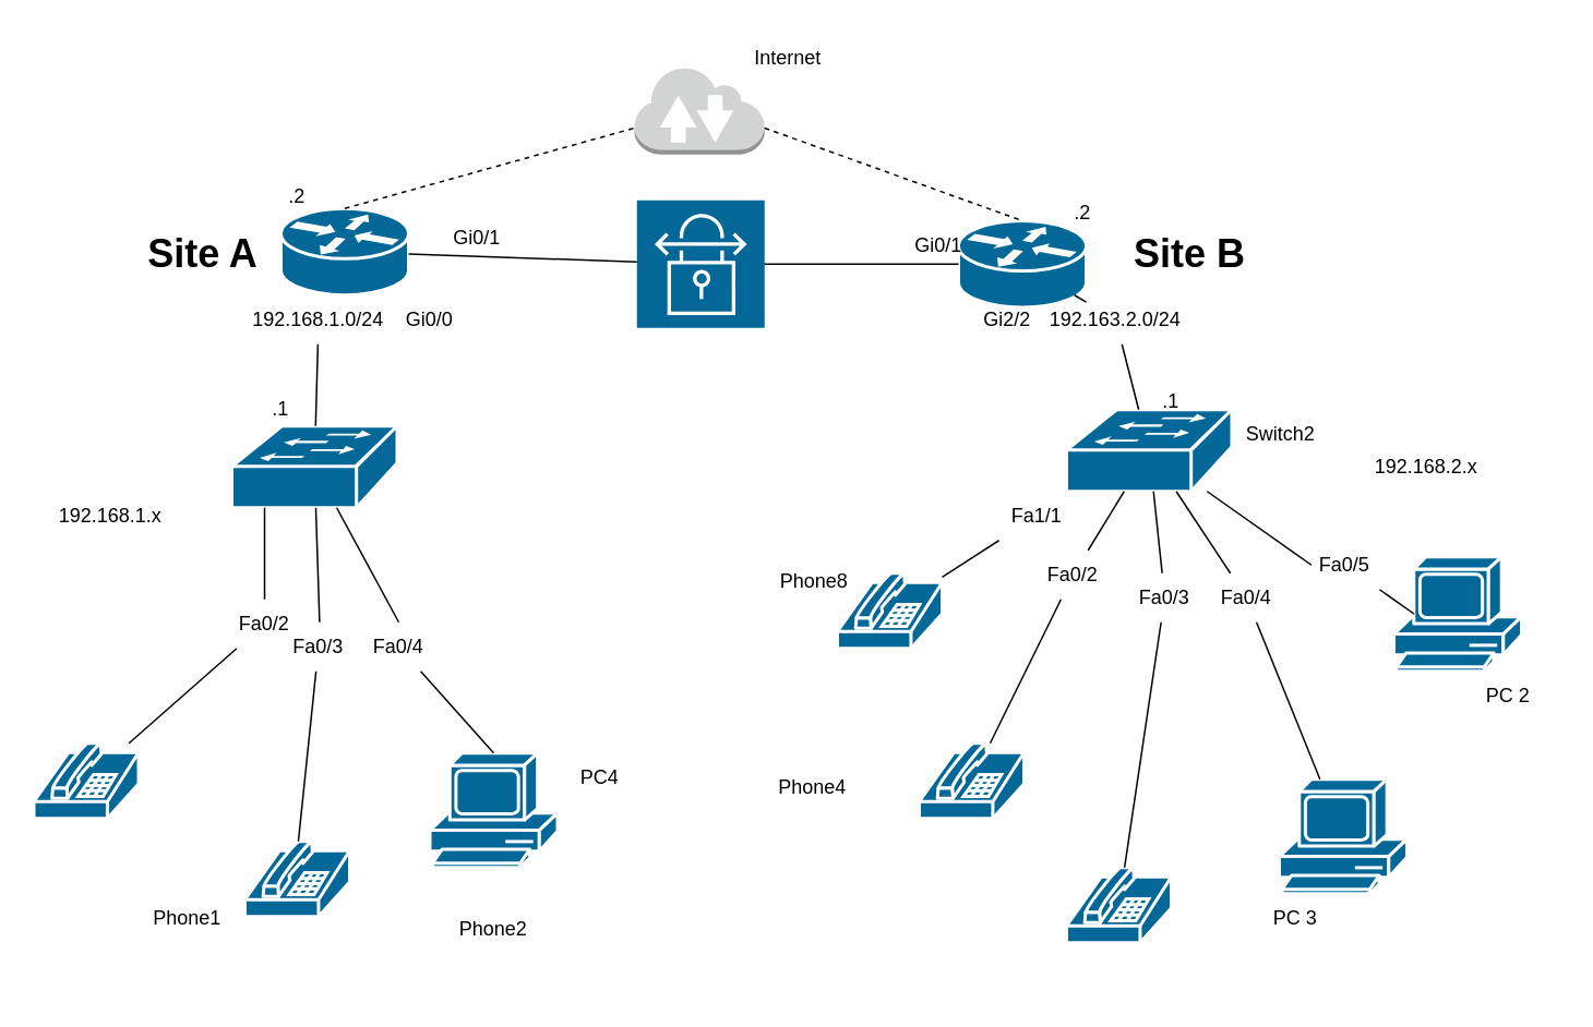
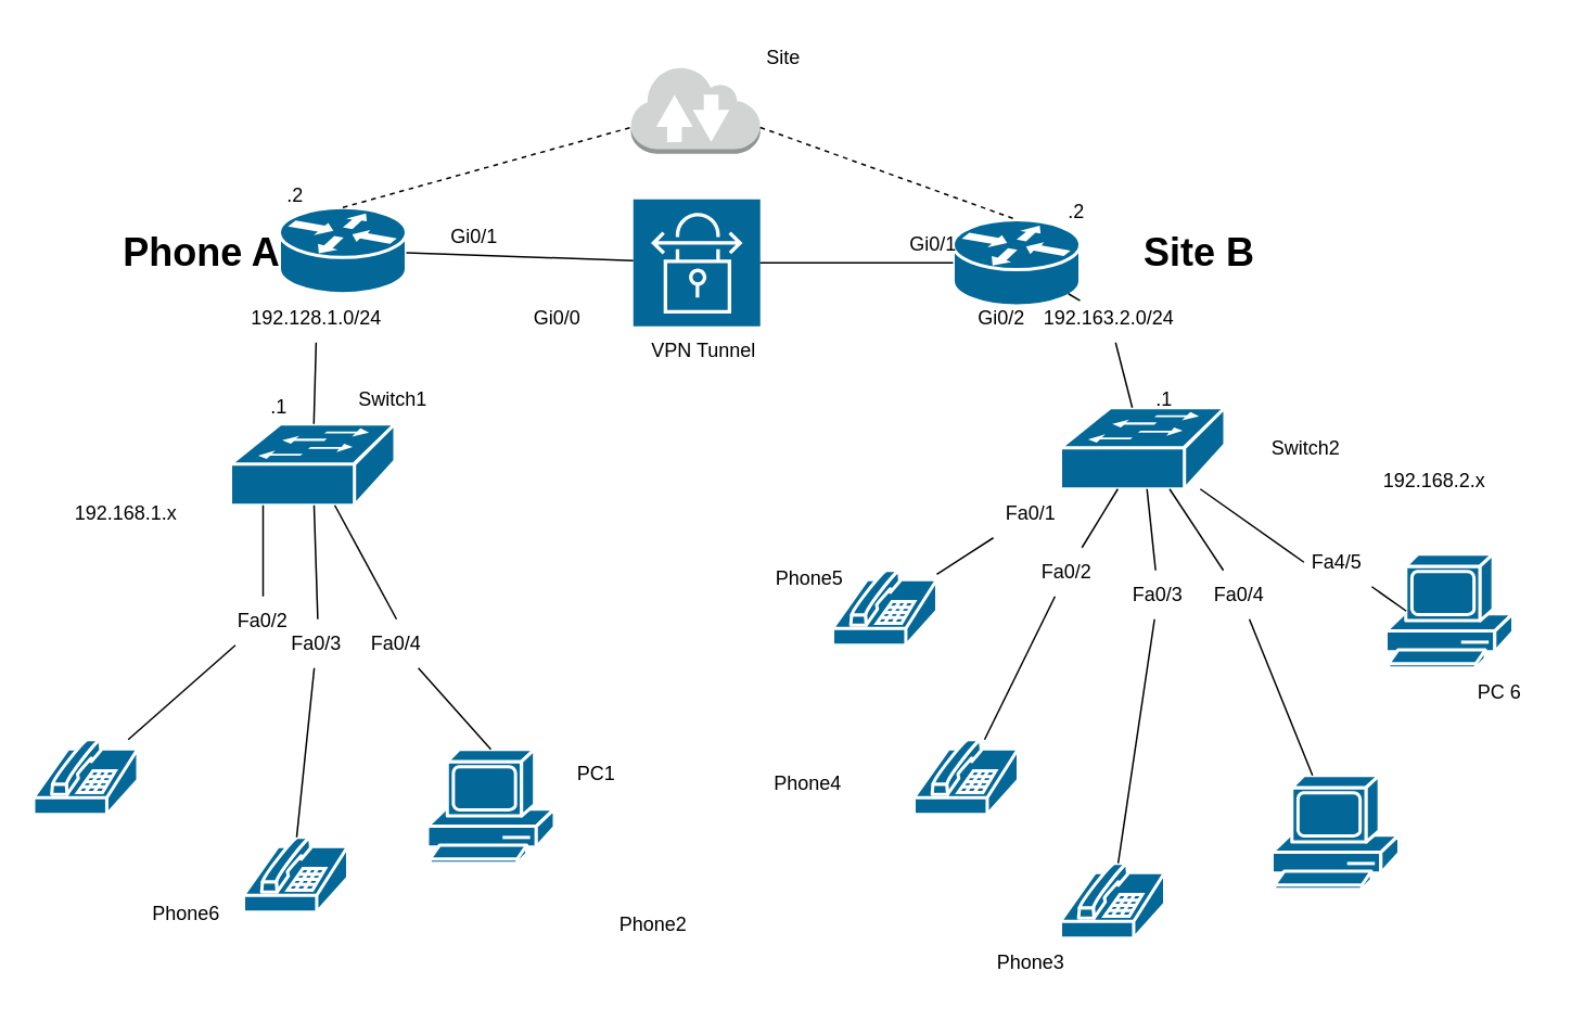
- <mxCell id="42" value="Internet" style="text;html=1;strokeColor=none;fillColor=none;align=center;verticalAlign=middle;whiteSpace=wrap;rounded=0;" vertex="1" parent="1"><mxGeometry x="451" y="20" width="60" height="30" as="geometry" /></mxCell>
+ <mxCell id="42" value="Site" style="text;html=1;strokeColor=none;fillColor=none;align=center;verticalAlign=middle;whiteSpace=wrap;rounded=0;" vertex="1" parent="1"><mxGeometry x="451" y="20" width="60" height="30" as="geometry" /></mxCell>
- <mxCell id="5" value="Site A" style="text;strokeColor=none;fillColor=none;html=1;fontSize=24;fontStyle=1;verticalAlign=middle;align=center;" vertex="1" parent="1"><mxGeometry x="61" y="150" width="124" height="10" as="geometry" /></mxCell>
+ <mxCell id="5" value="Phone A" style="text;strokeColor=none;fillColor=none;html=1;fontSize=24;fontStyle=1;verticalAlign=middle;align=center;" vertex="1" parent="1"><mxGeometry x="61" y="150" width="124" height="10" as="geometry" /></mxCell>
- <mxCell id="6" value="Site B" style="text;strokeColor=none;fillColor=none;html=1;fontSize=24;fontStyle=1;verticalAlign=middle;align=center;" vertex="1" parent="1"><mxGeometry x="691" y="145" width="70" height="20" as="geometry" /></mxCell>
+ <mxCell id="6" value="Site B" style="text;strokeColor=none;fillColor=none;html=1;fontSize=24;fontStyle=1;verticalAlign=middle;align=center;" vertex="1" parent="1"><mxGeometry x="701" y="145" width="70" height="20" as="geometry" /></mxCell>
- <mxCell id="65" value="192.168.1.0/24" style="text;html=1;strokeColor=none;fillColor=none;align=center;verticalAlign=middle;whiteSpace=wrap;rounded=0;" vertex="1" parent="1"><mxGeometry x="156" y="180" width="76" height="30" as="geometry" /></mxCell>
+ <mxCell id="65" value="192.128.1.0/24" style="text;html=1;strokeColor=none;fillColor=none;align=center;verticalAlign=middle;whiteSpace=wrap;rounded=0;" vertex="1" parent="1"><mxGeometry x="156" y="180" width="76" height="30" as="geometry" /></mxCell>
- <mxCell id="45" value="Gi0/0" style="text;html=1;strokeColor=none;fillColor=none;align=center;verticalAlign=middle;whiteSpace=wrap;rounded=0;" vertex="1" parent="1"><mxGeometry x="232" y="180" width="60" height="30" as="geometry" /></mxCell>
+ <mxCell id="45" value="Gi0/0" style="text;html=1;strokeColor=none;fillColor=none;align=center;verticalAlign=middle;whiteSpace=wrap;rounded=0;" vertex="1" parent="1"><mxGeometry x="312" y="180" width="60" height="30" as="geometry" /></mxCell>
- <mxCell id="46" value="Gi2/2" style="text;html=1;strokeColor=none;fillColor=none;align=center;verticalAlign=middle;whiteSpace=wrap;rounded=0;" vertex="1" parent="1"><mxGeometry x="585" y="180" width="60" height="30" as="geometry" /></mxCell>
+ <mxCell id="46" value="Gi0/2" style="text;html=1;strokeColor=none;fillColor=none;align=center;verticalAlign=middle;whiteSpace=wrap;rounded=0;" vertex="1" parent="1"><mxGeometry x="585" y="180" width="60" height="30" as="geometry" /></mxCell>
+ <mxCell id="43" value="VPN Tunnel" style="text;html=1;strokeColor=none;fillColor=none;align=center;verticalAlign=middle;whiteSpace=wrap;rounded=0;" vertex="1" parent="1"><mxGeometry x="387" y="200" width="90" height="30" as="geometry" /></mxCell>
+ <mxCell id="32" value="Switch1" style="text;html=1;strokeColor=none;fillColor=none;align=center;verticalAlign=middle;whiteSpace=wrap;rounded=0;" vertex="1" parent="1"><mxGeometry x="211" y="230" width="60" height="30" as="geometry" /></mxCell>
- <mxCell id="33" value="Switch2" style="text;html=1;strokeColor=none;fillColor=none;align=center;verticalAlign=middle;whiteSpace=wrap;rounded=0;" vertex="1" parent="1"><mxGeometry x="752" y="250" width="60" height="30" as="geometry" /></mxCell>
+ <mxCell id="33" value="Switch2" style="text;html=1;strokeColor=none;fillColor=none;align=center;verticalAlign=middle;whiteSpace=wrap;rounded=0;" vertex="1" parent="1"><mxGeometry x="772" y="260" width="60" height="30" as="geometry" /></mxCell>
- <mxCell id="64" value="192.168.2.x" style="text;html=1;strokeColor=none;fillColor=none;align=center;verticalAlign=middle;whiteSpace=wrap;rounded=0;" vertex="1" parent="1"><mxGeometry x="841" y="270" width="60" height="30" as="geometry" /></mxCell>
+ <mxCell id="64" value="192.168.2.x" style="text;html=1;strokeColor=none;fillColor=none;align=center;verticalAlign=middle;whiteSpace=wrap;rounded=0;" vertex="1" parent="1"><mxGeometry x="851" y="280" width="60" height="30" as="geometry" /></mxCell>
- <mxCell id="70" value="192.168.1.x" style="text;html=1;strokeColor=none;fillColor=none;align=center;verticalAlign=middle;whiteSpace=wrap;rounded=0;" vertex="1" parent="1"><mxGeometry x="37" y="300" width="60" height="30" as="geometry" /></mxCell>
+ <mxCell id="70" value="192.168.1.x" style="text;html=1;strokeColor=none;fillColor=none;align=center;verticalAlign=middle;whiteSpace=wrap;rounded=0;" vertex="1" parent="1"><mxGeometry x="47" y="300" width="60" height="30" as="geometry" /></mxCell>
- <mxCell id="54" value="Fa1/1" style="text;html=1;strokeColor=none;fillColor=none;align=center;verticalAlign=middle;whiteSpace=wrap;rounded=0;" vertex="1" parent="1"><mxGeometry x="603" y="300" width="60" height="30" as="geometry" /></mxCell>
+ <mxCell id="54" value="Fa0/1" style="text;html=1;strokeColor=none;fillColor=none;align=center;verticalAlign=middle;whiteSpace=wrap;rounded=0;" vertex="1" parent="1"><mxGeometry x="603" y="300" width="60" height="30" as="geometry" /></mxCell>
- <mxCell id="62" value="Fa0/5" style="text;html=1;strokeColor=none;fillColor=none;align=center;verticalAlign=middle;whiteSpace=wrap;rounded=0;" vertex="1" parent="1"><mxGeometry x="791" y="330" width="60" height="30" as="geometry" /></mxCell>
+ <mxCell id="62" value="Fa4/5" style="text;html=1;strokeColor=none;fillColor=none;align=center;verticalAlign=middle;whiteSpace=wrap;rounded=0;" vertex="1" parent="1"><mxGeometry x="791" y="330" width="60" height="30" as="geometry" /></mxCell>
- <mxCell id="37" value="Phone8" style="text;html=1;strokeColor=none;fillColor=none;align=center;verticalAlign=middle;whiteSpace=wrap;rounded=0;" vertex="1" parent="1"><mxGeometry x="466.5" y="340" width="60" height="30" as="geometry" /></mxCell>
+ <mxCell id="37" value="Phone5" style="text;html=1;strokeColor=none;fillColor=none;align=center;verticalAlign=middle;whiteSpace=wrap;rounded=0;" vertex="1" parent="1"><mxGeometry x="466.5" y="340" width="60" height="30" as="geometry" /></mxCell>
- <mxCell id="41" value="PC 2" style="text;html=1;strokeColor=none;fillColor=none;align=center;verticalAlign=middle;whiteSpace=wrap;rounded=0;" vertex="1" parent="1"><mxGeometry x="891" y="360" width="60" height="130" as="geometry" /></mxCell>
+ <mxCell id="41" value="PC 6" style="text;html=1;strokeColor=none;fillColor=none;align=center;verticalAlign=middle;whiteSpace=wrap;rounded=0;" vertex="1" parent="1"><mxGeometry x="891" y="360" width="60" height="130" as="geometry" /></mxCell>
- <mxCell id="36" value="PC4" style="text;html=1;strokeColor=none;fillColor=none;align=center;verticalAlign=middle;whiteSpace=wrap;rounded=0;" vertex="1" parent="1"><mxGeometry x="336" y="460" width="60" height="30" as="geometry" /></mxCell>
+ <mxCell id="36" value="PC1" style="text;html=1;strokeColor=none;fillColor=none;align=center;verticalAlign=middle;whiteSpace=wrap;rounded=0;" vertex="1" parent="1"><mxGeometry x="336" y="460" width="60" height="30" as="geometry" /></mxCell>
- <mxCell id="34" value="Phone1" style="text;html=1;strokeColor=none;fillColor=none;align=center;verticalAlign=middle;whiteSpace=wrap;rounded=0;" vertex="1" parent="1"><mxGeometry x="84" y="546" width="60" height="30" as="geometry" /></mxCell>
+ <mxCell id="34" value="Phone6" style="text;html=1;strokeColor=none;fillColor=none;align=center;verticalAlign=middle;whiteSpace=wrap;rounded=0;" vertex="1" parent="1"><mxGeometry x="84" y="546" width="60" height="30" as="geometry" /></mxCell>
- <mxCell id="40" value="PC 3" style="text;html=1;strokeColor=none;fillColor=none;align=center;verticalAlign=middle;whiteSpace=wrap;rounded=0;" vertex="1" parent="1"><mxGeometry x="761" y="546" width="60" height="30" as="geometry" /></mxCell>
- <mxCell id="35" value="Phone2" style="text;html=1;strokeColor=none;fillColor=none;align=center;verticalAlign=middle;whiteSpace=wrap;rounded=0;" vertex="1" parent="1"><mxGeometry x="271" y="553" width="60" height="30" as="geometry" /></mxCell>
+ <mxCell id="35" value="Phone2" style="text;html=1;strokeColor=none;fillColor=none;align=center;verticalAlign=middle;whiteSpace=wrap;rounded=0;" vertex="1" parent="1"><mxGeometry x="371" y="553" width="60" height="30" as="geometry" /></mxCell>
+ <mxCell id="39" value="Phone3" style="text;html=1;strokeColor=none;fillColor=none;align=center;verticalAlign=middle;whiteSpace=wrap;rounded=0;" vertex="1" parent="1"><mxGeometry x="603" y="576" width="60" height="30" as="geometry" /></mxCell>
